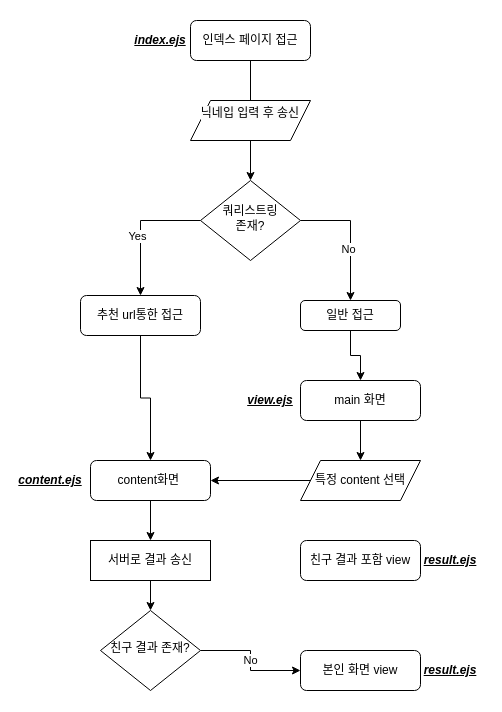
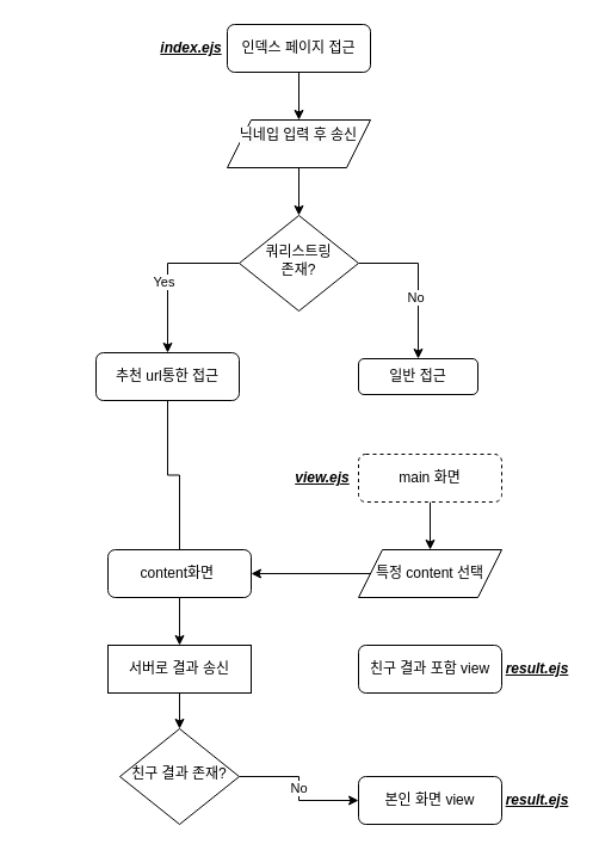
- <mxCell id="13" style="edgeStyle=orthogonalEdgeStyle;rounded=0;orthogonalLoop=1;jettySize=auto;html=1;entryX=0.5;entryY=0;entryDx=0;entryDy=0;endArrow=none;" parent="1" source="14" target="18" edge="1"><mxGeometry relative="1" as="geometry"><mxPoint x="250" y="100" as="targetPoint" /></mxGeometry></mxCell>
+ <mxCell id="13" style="edgeStyle=orthogonalEdgeStyle;rounded=0;orthogonalLoop=1;jettySize=auto;html=1;entryX=0.5;entryY=0;entryDx=0;entryDy=0;" parent="1" source="14" target="18" edge="1"><mxGeometry relative="1" as="geometry"><mxPoint x="250" y="100" as="targetPoint" /></mxGeometry></mxCell>
- <mxCell id="9" style="edgeStyle=orthogonalEdgeStyle;rounded=0;orthogonalLoop=1;jettySize=auto;html=1;exitX=0.5;exitY=1;exitDx=0;exitDy=0;entryX=0.5;entryY=0;entryDx=0;entryDy=0;" parent="1" source="10" target="16" edge="1"><mxGeometry relative="1" as="geometry" /></mxCell>
- <mxCell id="16" value="main 화면" style="rounded=1;whiteSpace=wrap;html=1;fontSize=12;glass=0;strokeWidth=1;shadow=0;" parent="1" vertex="1"><mxGeometry x="300" y="380" width="120" height="40" as="geometry" /></mxCell>
+ <mxCell id="16" value="main 화면" style="rounded=1;whiteSpace=wrap;html=1;fontSize=12;glass=0;strokeWidth=1;shadow=0;dashed=1;" parent="1" vertex="1"><mxGeometry x="300" y="380" width="120" height="40" as="geometry" /></mxCell>
- <mxCell id="7" style="edgeStyle=orthogonalEdgeStyle;rounded=0;orthogonalLoop=1;jettySize=auto;html=1;exitX=0.5;exitY=1;exitDx=0;exitDy=0;entryX=0.5;entryY=0;entryDx=0;entryDy=0;" parent="1" source="8" target="12" edge="1"><mxGeometry relative="1" as="geometry" /></mxCell>
+ <mxCell id="7" style="edgeStyle=orthogonalEdgeStyle;rounded=0;orthogonalLoop=1;jettySize=auto;html=1;exitX=0.5;exitY=1;exitDx=0;exitDy=0;entryX=0.5;entryY=0;entryDx=0;entryDy=0;endArrow=none;" parent="1" source="8" target="12" edge="1"><mxGeometry relative="1" as="geometry" /></mxCell>
- <mxCell id="28" value="content.ejs" style="text;html=1;strokeColor=none;fillColor=none;align=center;verticalAlign=middle;whiteSpace=wrap;rounded=0;shadow=0;fontStyle=7" parent="1" vertex="1"><mxGeometry x="20" y="465" width="60" height="30" as="geometry" /></mxCell>
